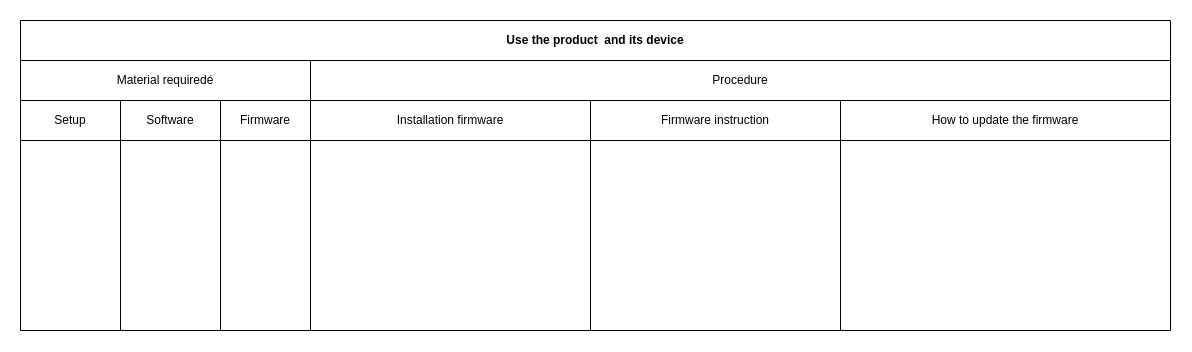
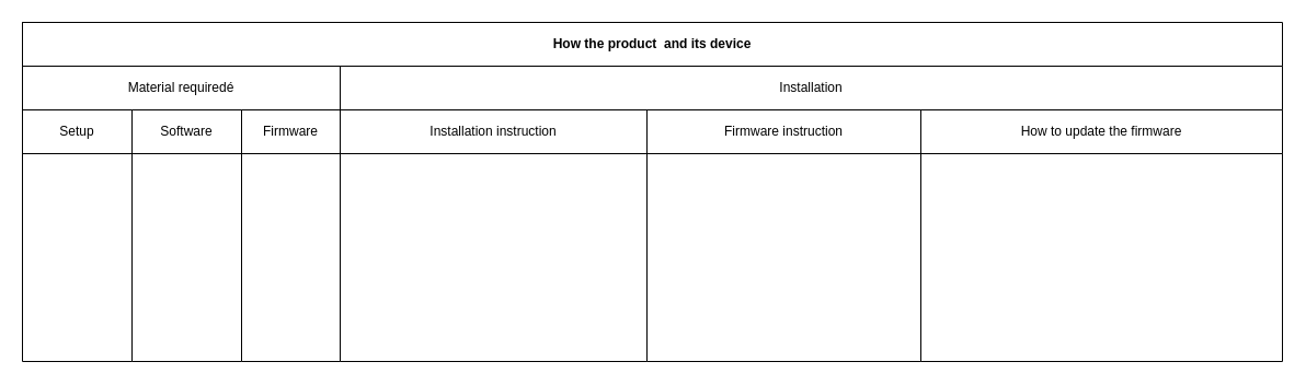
- <mxCell id="4" value="&lt;b&gt;Use the product&amp;nbsp; and its device&lt;/b&gt;" style="shape=partialRectangle;html=1;whiteSpace=wrap;connectable=0;overflow=hidden;fillColor=none;top=0;left=0;bottom=0;right=0;pointerEvents=1;" parent="3" vertex="1"><mxGeometry width="1150" height="40" as="geometry" /></mxCell>
+ <mxCell id="4" value="&lt;b&gt;How the product&amp;nbsp; and its device&lt;/b&gt;" style="shape=partialRectangle;html=1;whiteSpace=wrap;connectable=0;overflow=hidden;fillColor=none;top=0;left=0;bottom=0;right=0;pointerEvents=1;" parent="3" vertex="1"><mxGeometry width="1150" height="40" as="geometry" /></mxCell>
- <mxCell id="19" value="Procedure" style="shape=partialRectangle;html=1;whiteSpace=wrap;connectable=0;overflow=hidden;fillColor=none;top=0;left=0;bottom=0;right=0;pointerEvents=1;" parent="18" vertex="1"><mxGeometry width="860" height="40" as="geometry" /></mxCell>
+ <mxCell id="19" value="Installation" style="shape=partialRectangle;html=1;whiteSpace=wrap;connectable=0;overflow=hidden;fillColor=none;top=0;left=0;bottom=0;right=0;pointerEvents=1;" parent="18" vertex="1"><mxGeometry width="860" height="40" as="geometry" /></mxCell>
- <mxCell id="22" value="Installation firmware" style="shape=partialRectangle;html=1;whiteSpace=wrap;connectable=0;overflow=hidden;fillColor=none;top=0;left=0;bottom=0;right=0;pointerEvents=1;" parent="21" vertex="1"><mxGeometry width="280" height="40" as="geometry" /></mxCell>
+ <mxCell id="22" value="Installation instruction" style="shape=partialRectangle;html=1;whiteSpace=wrap;connectable=0;overflow=hidden;fillColor=none;top=0;left=0;bottom=0;right=0;pointerEvents=1;" parent="21" vertex="1"><mxGeometry width="280" height="40" as="geometry" /></mxCell>
